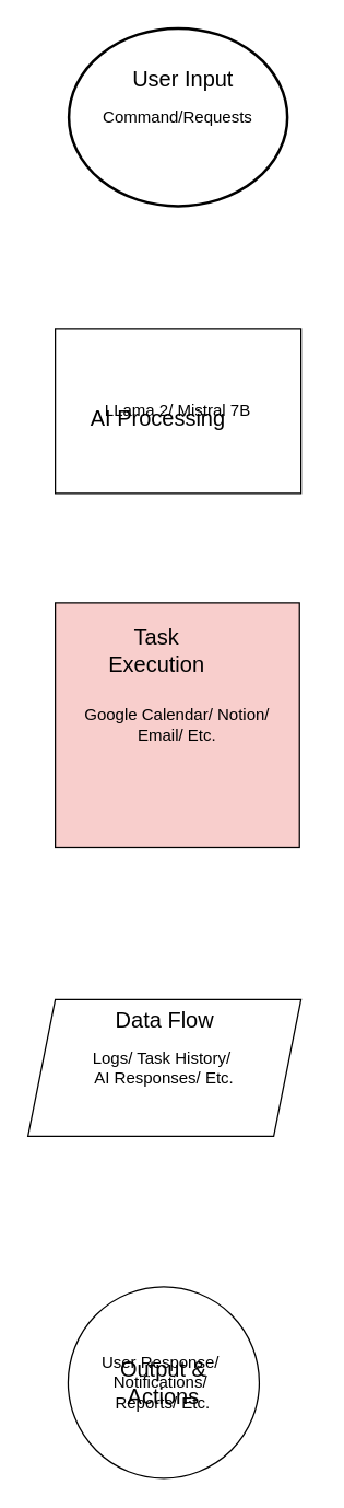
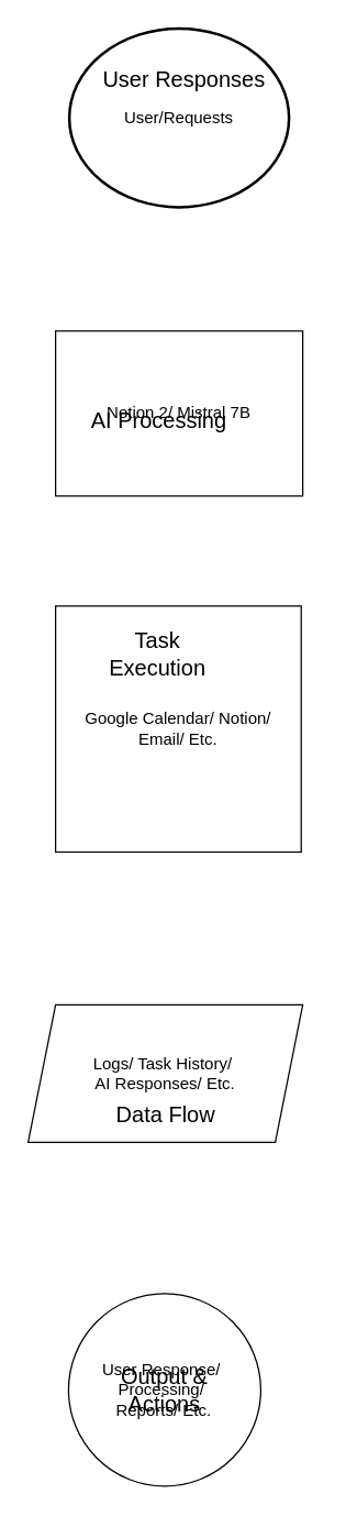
- <mxCell id="16" value="&amp;nbsp; &amp;nbsp; &amp;nbsp; &amp;nbsp; &amp;nbsp; &amp;nbsp; &amp;nbsp; &amp;nbsp;User Input&lt;div&gt;&lt;br&gt;&lt;/div&gt;" style="text;html=1;align=center;verticalAlign=middle;resizable=0;points=[];autosize=1;strokeColor=none;fillColor=none;fontSize=16;" vertex="1" parent="1"><mxGeometry x="20" y="41.667" width="160" height="50" as="geometry" /></mxCell>
+ <mxCell id="16" value="&amp;nbsp; &amp;nbsp; &amp;nbsp; &amp;nbsp; &amp;nbsp; &amp;nbsp; &amp;nbsp; &amp;nbsp;User Responses&lt;div&gt;&lt;br&gt;&lt;/div&gt;" style="text;html=1;align=center;verticalAlign=middle;resizable=0;points=[];autosize=1;strokeColor=none;fillColor=none;fontSize=16;" vertex="1" parent="1"><mxGeometry x="20" y="41.667" width="160" height="50" as="geometry" /></mxCell>
- <mxCell id="3" value="Command/Requests" style="strokeWidth=2;html=1;shape=mxgraph.flowchart.start_1;whiteSpace=wrap;" vertex="1" parent="2"><mxGeometry width="160" height="130" as="geometry" /></mxCell>
+ <mxCell id="3" value="User/Requests" style="strokeWidth=2;html=1;shape=mxgraph.flowchart.start_1;whiteSpace=wrap;" vertex="1" parent="2"><mxGeometry width="160" height="130" as="geometry" /></mxCell>
- <mxCell id="5" value="LLama 2/ Mistral 7B" style="rounded=0;whiteSpace=wrap;html=1;" vertex="1" parent="4"><mxGeometry width="180" height="120" as="geometry" /></mxCell>
+ <mxCell id="5" value="Notion 2/ Mistral 7B" style="rounded=0;whiteSpace=wrap;html=1;" vertex="1" parent="4"><mxGeometry width="180" height="120" as="geometry" /></mxCell>
- <mxCell id="8" value="Google Calendar/ Notion/&lt;div&gt;Email/ Etc.&lt;/div&gt;" style="whiteSpace=wrap;html=1;aspect=fixed;fillColor=#f8cecc;" vertex="1" parent="7"><mxGeometry x="-20" width="178.89" height="178.89" as="geometry" /></mxCell>
+ <mxCell id="8" value="Google Calendar/ Notion/&lt;div&gt;Email/ Etc.&lt;/div&gt;" style="whiteSpace=wrap;html=1;aspect=fixed;" vertex="1" parent="7"><mxGeometry x="-20" width="178.89" height="178.89" as="geometry" /></mxCell>
- <mxCell id="12" value="Data Flow" style="text;html=1;align=center;verticalAlign=middle;resizable=0;points=[];autosize=1;strokeColor=none;fillColor=none;fontSize=16;" vertex="1" parent="10"><mxGeometry x="49.997" width="100" height="30" as="geometry" /></mxCell>
+ <mxCell id="12" value="Data Flow" style="text;html=1;align=center;verticalAlign=middle;resizable=0;points=[];autosize=1;strokeColor=none;fillColor=none;fontSize=16;" vertex="1" parent="10"><mxGeometry x="49.997" y="65" width="100" height="30" as="geometry" /></mxCell>
- <mxCell id="14" value="User Response/&amp;nbsp;&lt;div&gt;Notifications/&amp;nbsp;&lt;/div&gt;&lt;div&gt;Reports/ Etc.&lt;/div&gt;" style="ellipse;whiteSpace=wrap;html=1;aspect=fixed;" vertex="1" parent="13"><mxGeometry x="9.444" width="140" height="140" as="geometry" /></mxCell>
+ <mxCell id="14" value="User Response/&amp;nbsp;&lt;div&gt;Processing/&amp;nbsp;&lt;/div&gt;&lt;div&gt;Reports/ Etc.&lt;/div&gt;" style="ellipse;whiteSpace=wrap;html=1;aspect=fixed;" vertex="1" parent="13"><mxGeometry x="9.444" width="140" height="140" as="geometry" /></mxCell>
